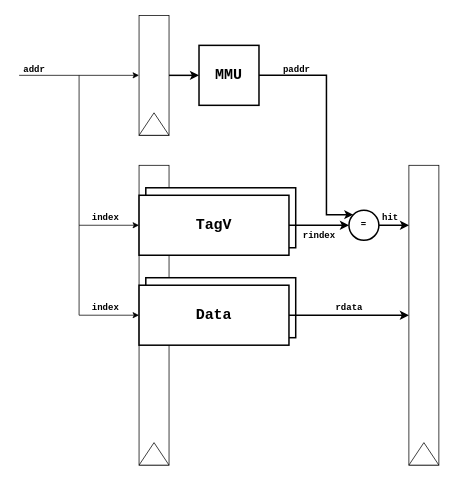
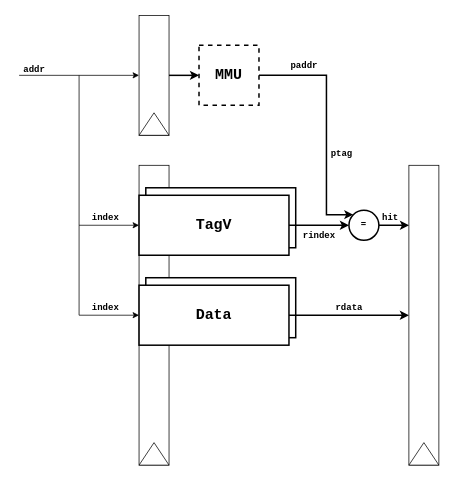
- <mxCell id="26" value="&lt;font&gt;&lt;b&gt;paddr&lt;/b&gt;&lt;/font&gt;" style="text;html=1;align=center;verticalAlign=middle;resizable=0;points=[];autosize=1;strokeColor=none;fillColor=none;fontFamily=Courier New;" parent="1" vertex="1"><mxGeometry x="365" y="78" width="60" height="30" as="geometry" /></mxCell>
+ <mxCell id="26" value="&lt;font&gt;&lt;b&gt;paddr&lt;/b&gt;&lt;/font&gt;" style="text;html=1;align=center;verticalAlign=middle;resizable=0;points=[];autosize=1;strokeColor=none;fillColor=none;fontFamily=Courier New;" parent="1" vertex="1"><mxGeometry x="375" y="73" width="60" height="30" as="geometry" /></mxCell>
- <mxCell id="13" value="&lt;font style=&quot;font-size: 20px;&quot;&gt;&lt;b&gt;MMU&lt;/b&gt;&lt;/font&gt;" style="whiteSpace=wrap;html=1;aspect=fixed;strokeWidth=2;fontFamily=Courier New;" parent="1" vertex="1"><mxGeometry x="265" y="60" width="80" height="80" as="geometry" /></mxCell>
+ <mxCell id="13" value="&lt;font style=&quot;font-size: 20px;&quot;&gt;&lt;b&gt;MMU&lt;/b&gt;&lt;/font&gt;" style="whiteSpace=wrap;html=1;aspect=fixed;strokeWidth=2;fontFamily=Courier New;dashed=1;" parent="1" vertex="1"><mxGeometry x="265" y="60" width="80" height="80" as="geometry" /></mxCell>
+ <mxCell id="27" value="&lt;font&gt;&lt;b&gt;ptag&lt;/b&gt;&lt;/font&gt;" style="text;html=1;align=center;verticalAlign=middle;resizable=0;points=[];autosize=1;strokeColor=none;fillColor=none;fontFamily=Courier New;" parent="1" vertex="1"><mxGeometry x="430" y="190" width="50" height="30" as="geometry" /></mxCell>
